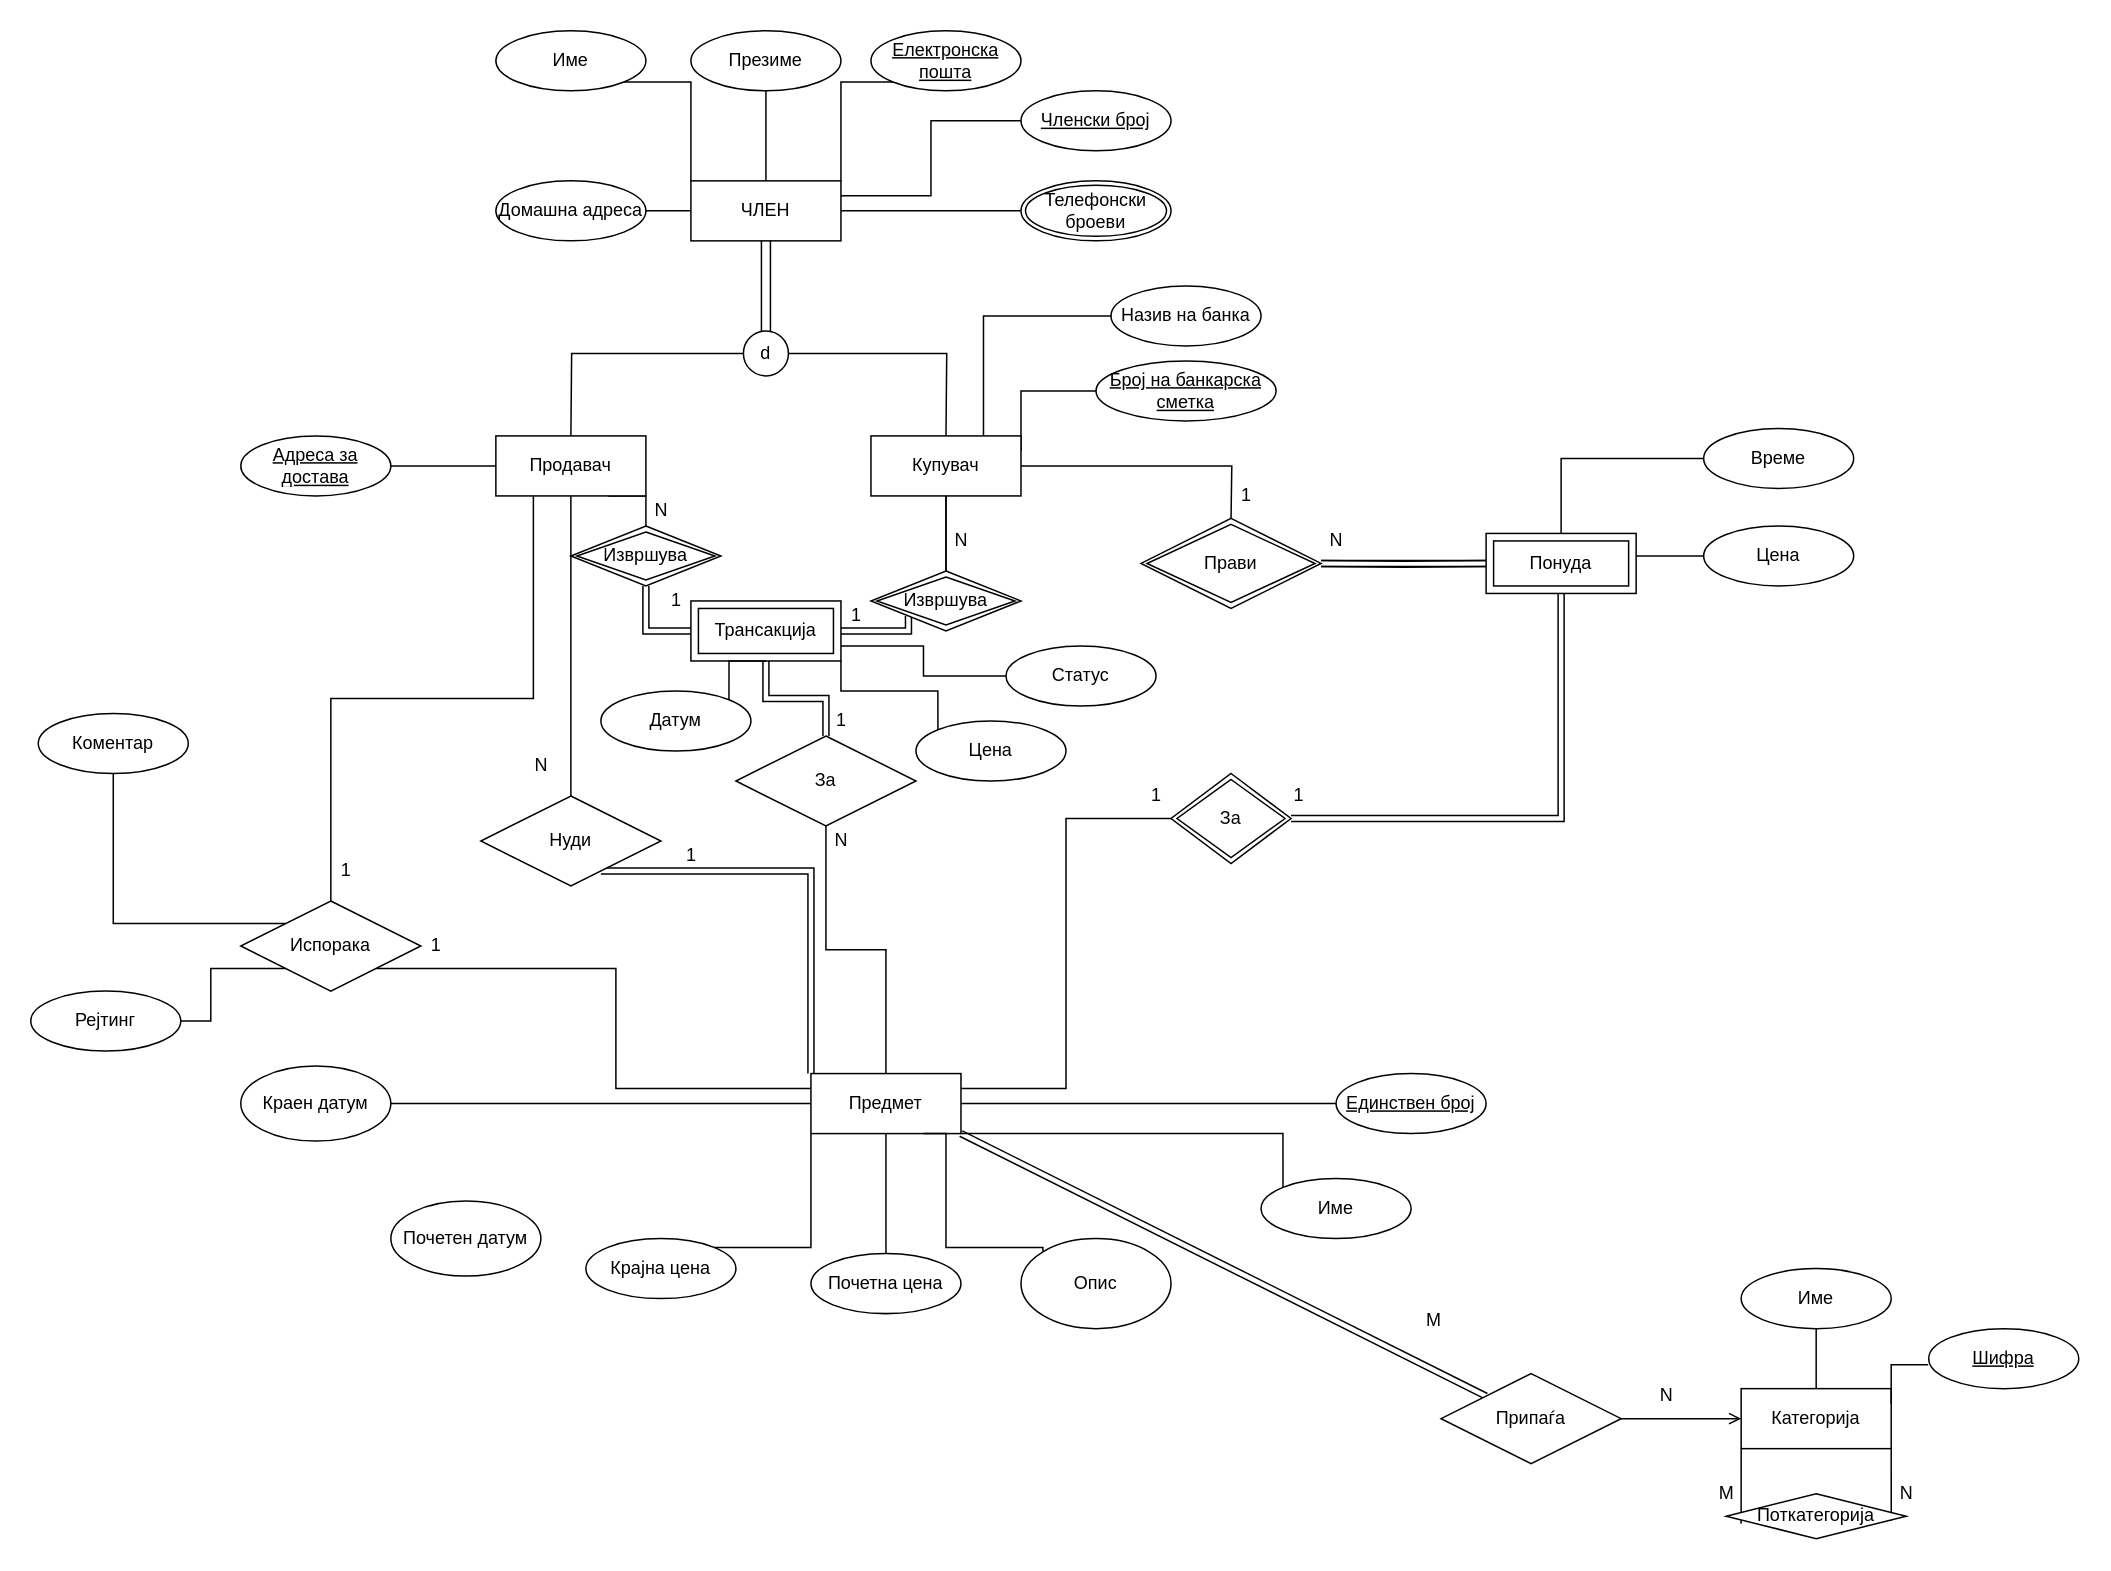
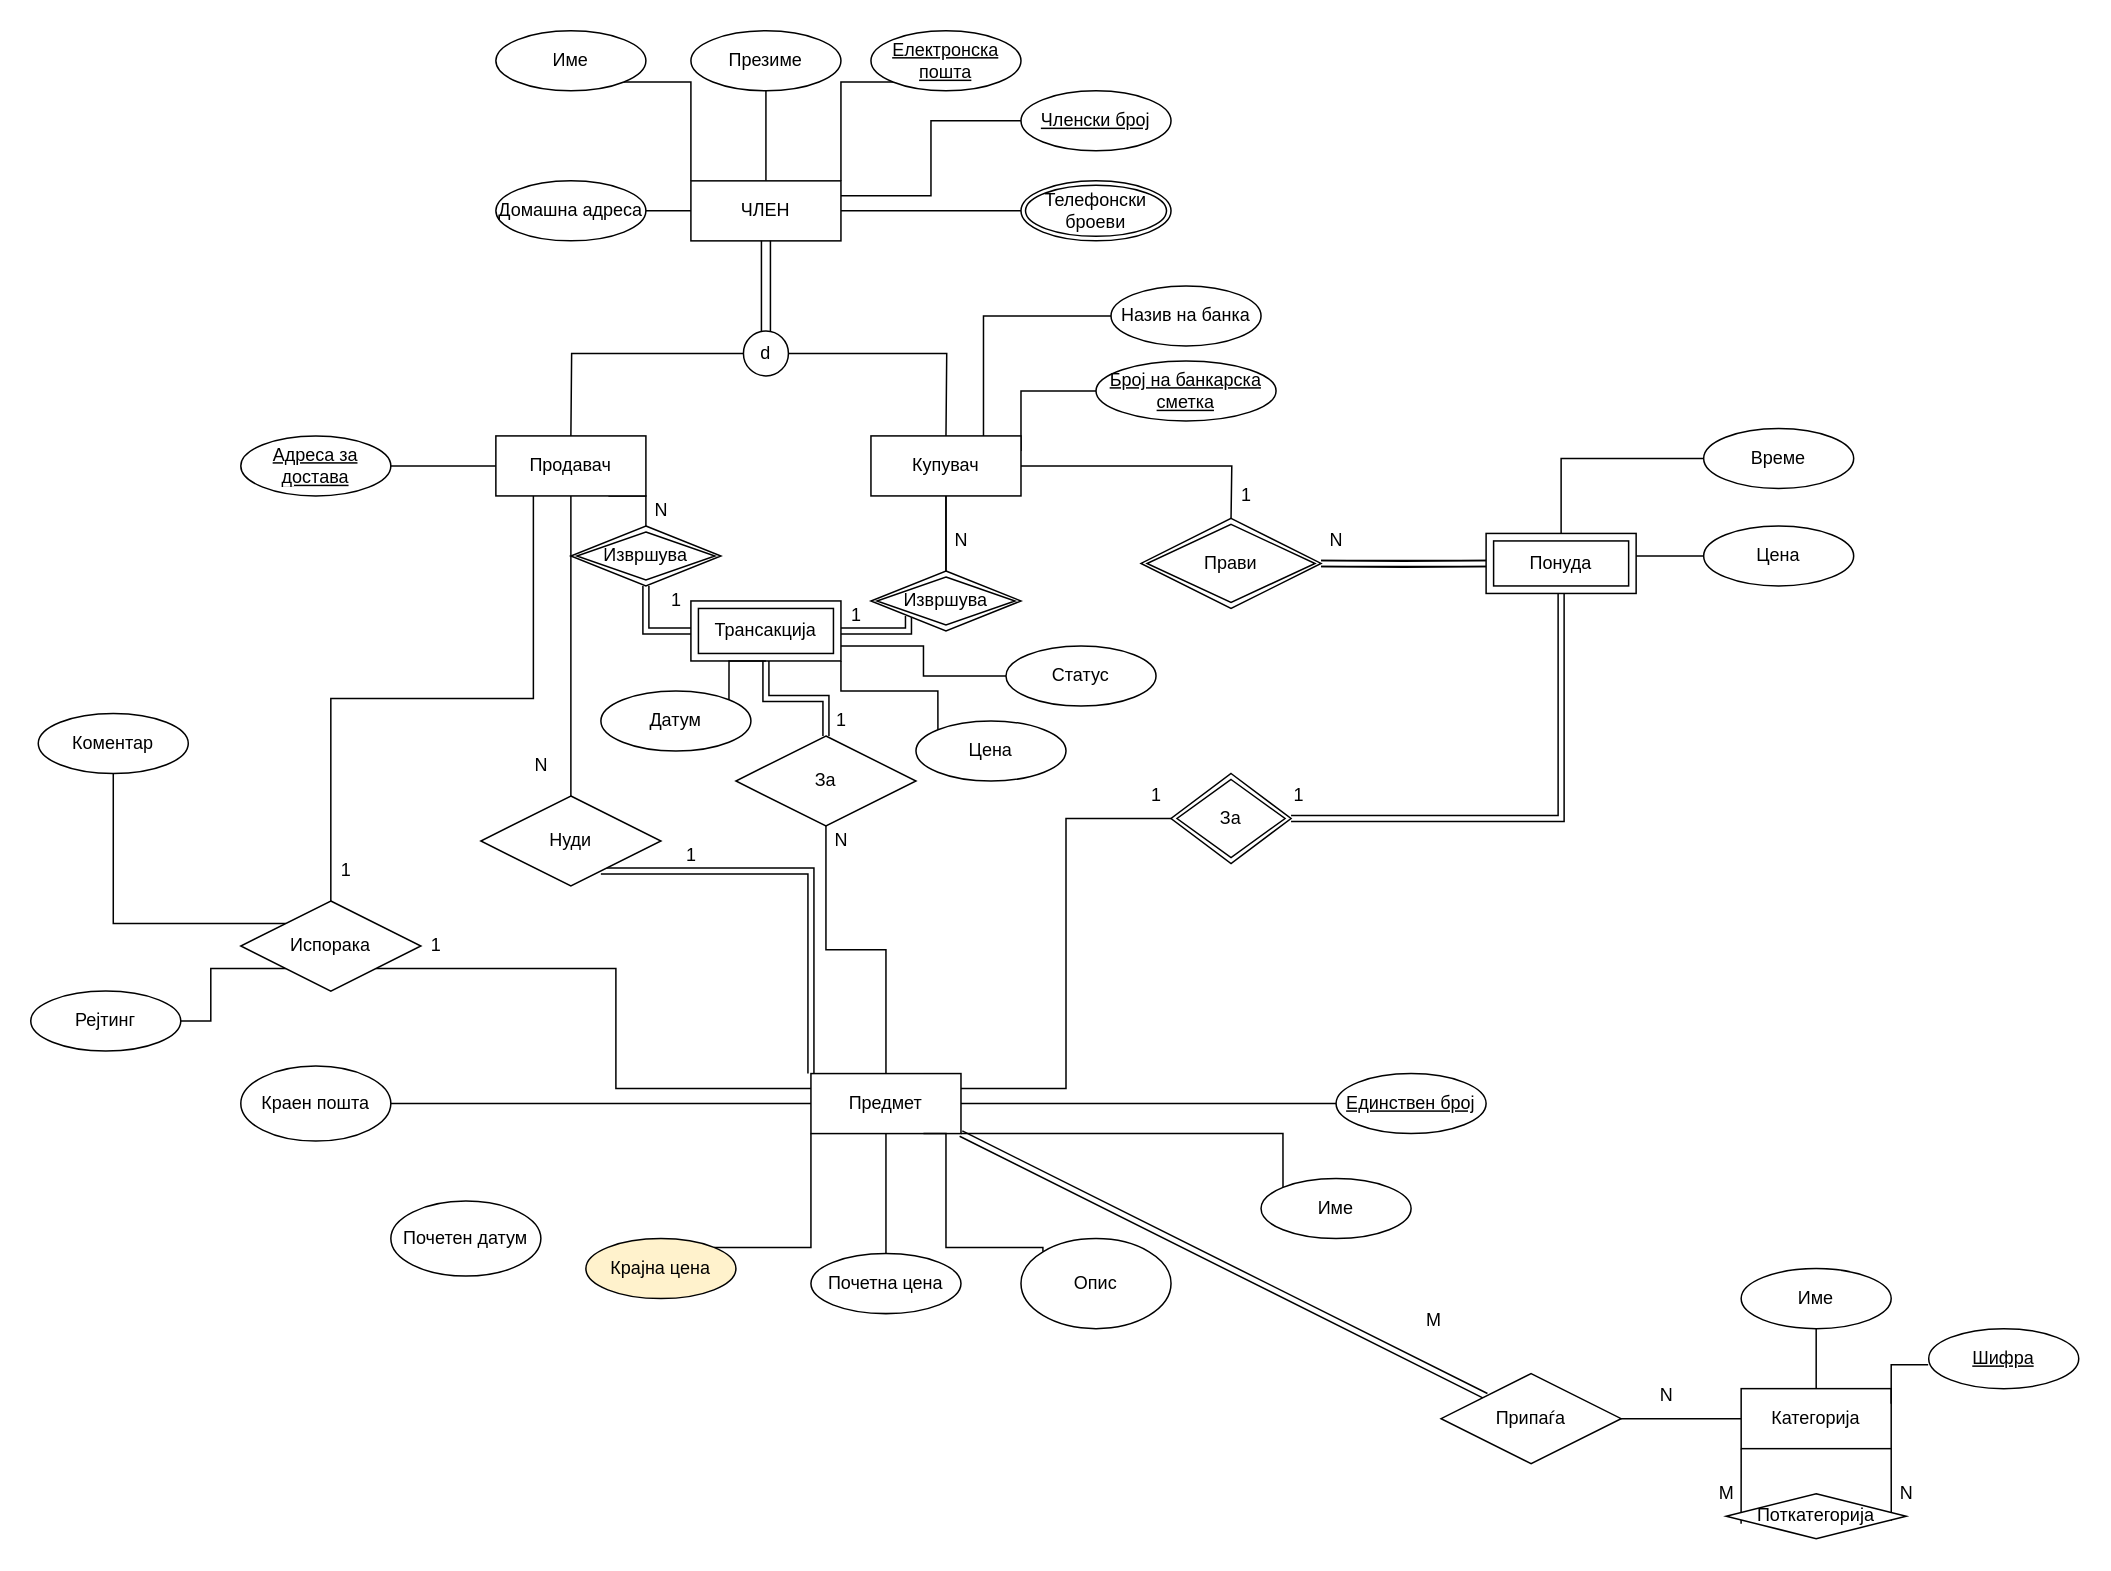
- <mxCell id="44" value="Краен датум" style="ellipse;whiteSpace=wrap;html=1;align=center;" vertex="1" parent="1"><mxGeometry x="160" y="710" width="100" height="50" as="geometry" /></mxCell>
+ <mxCell id="44" value="Краен пошта" style="ellipse;whiteSpace=wrap;html=1;align=center;" vertex="1" parent="1"><mxGeometry x="160" y="710" width="100" height="50" as="geometry" /></mxCell>
- <mxCell id="42" value="Крајна цена" style="ellipse;whiteSpace=wrap;html=1;align=center;" vertex="1" parent="1"><mxGeometry x="390" y="825" width="100" height="40" as="geometry" /></mxCell>
+ <mxCell id="42" value="Крајна цена" style="ellipse;whiteSpace=wrap;html=1;align=center;fillColor=#fff2cc;" vertex="1" parent="1"><mxGeometry x="390" y="825" width="100" height="40" as="geometry" /></mxCell>
- <mxCell id="47" style="edgeStyle=orthogonalEdgeStyle;rounded=0;orthogonalLoop=1;jettySize=auto;html=1;entryX=0;entryY=0.5;entryDx=0;entryDy=0;endArrow=open;endFill=0;" edge="1" parent="1" source="48" target="51"><mxGeometry relative="1" as="geometry" /></mxCell>
+ <mxCell id="47" style="edgeStyle=orthogonalEdgeStyle;rounded=0;orthogonalLoop=1;jettySize=auto;html=1;entryX=0;entryY=0.5;entryDx=0;entryDy=0;endArrow=none;endFill=0;" edge="1" parent="1" source="48" target="51"><mxGeometry relative="1" as="geometry" /></mxCell>
